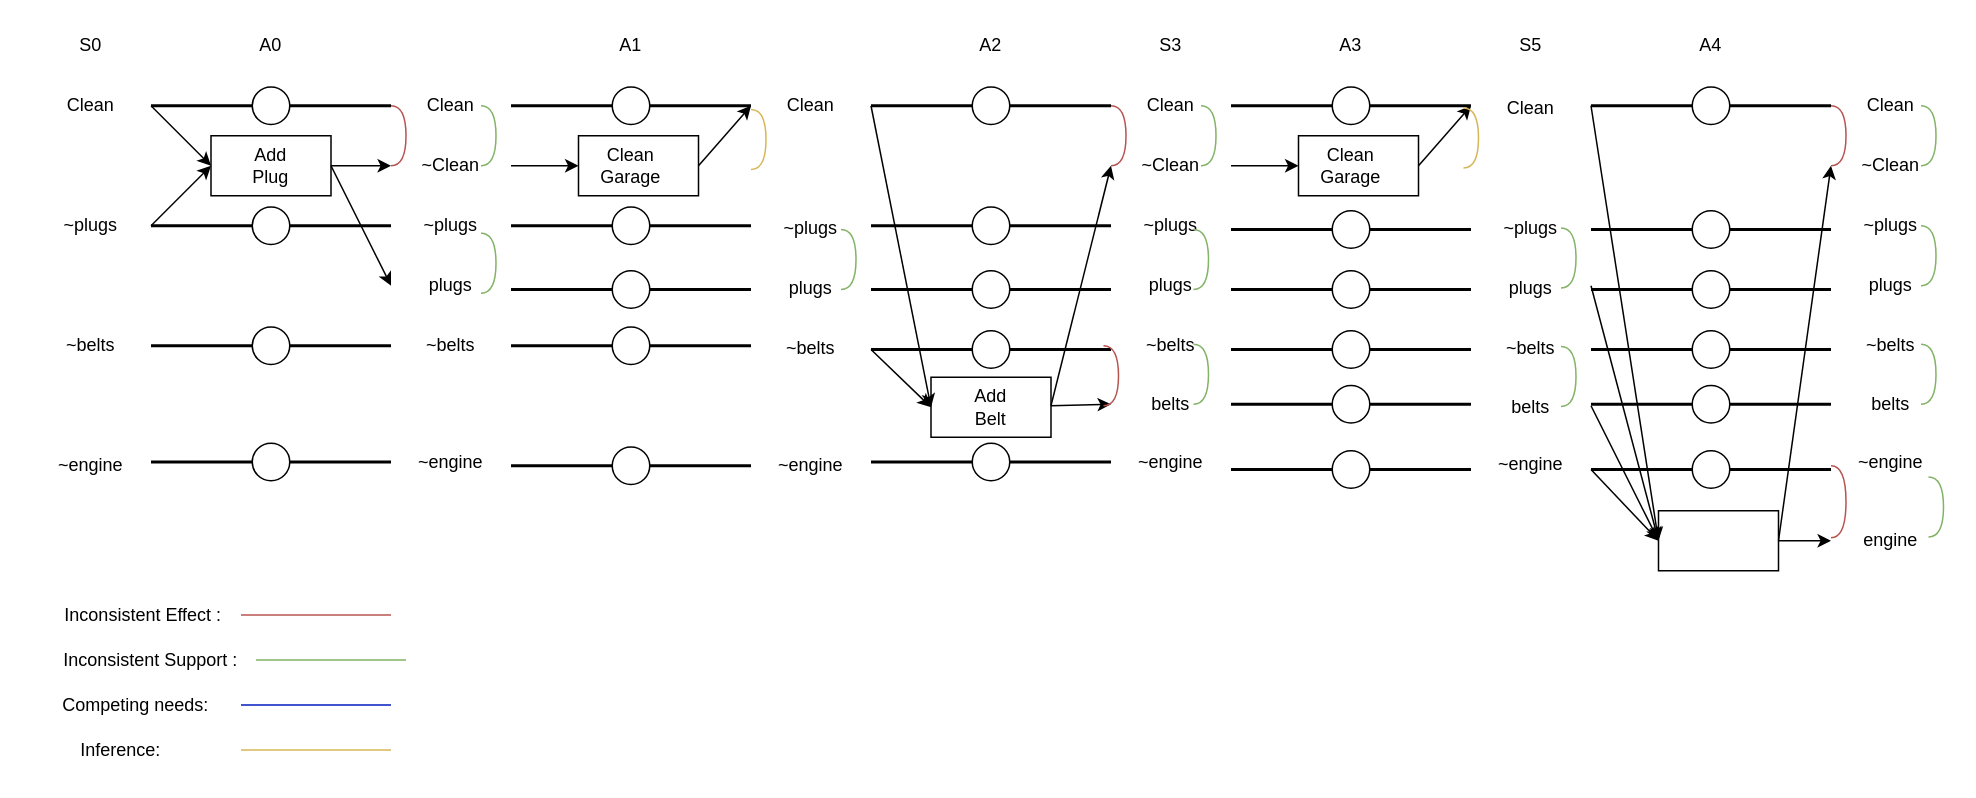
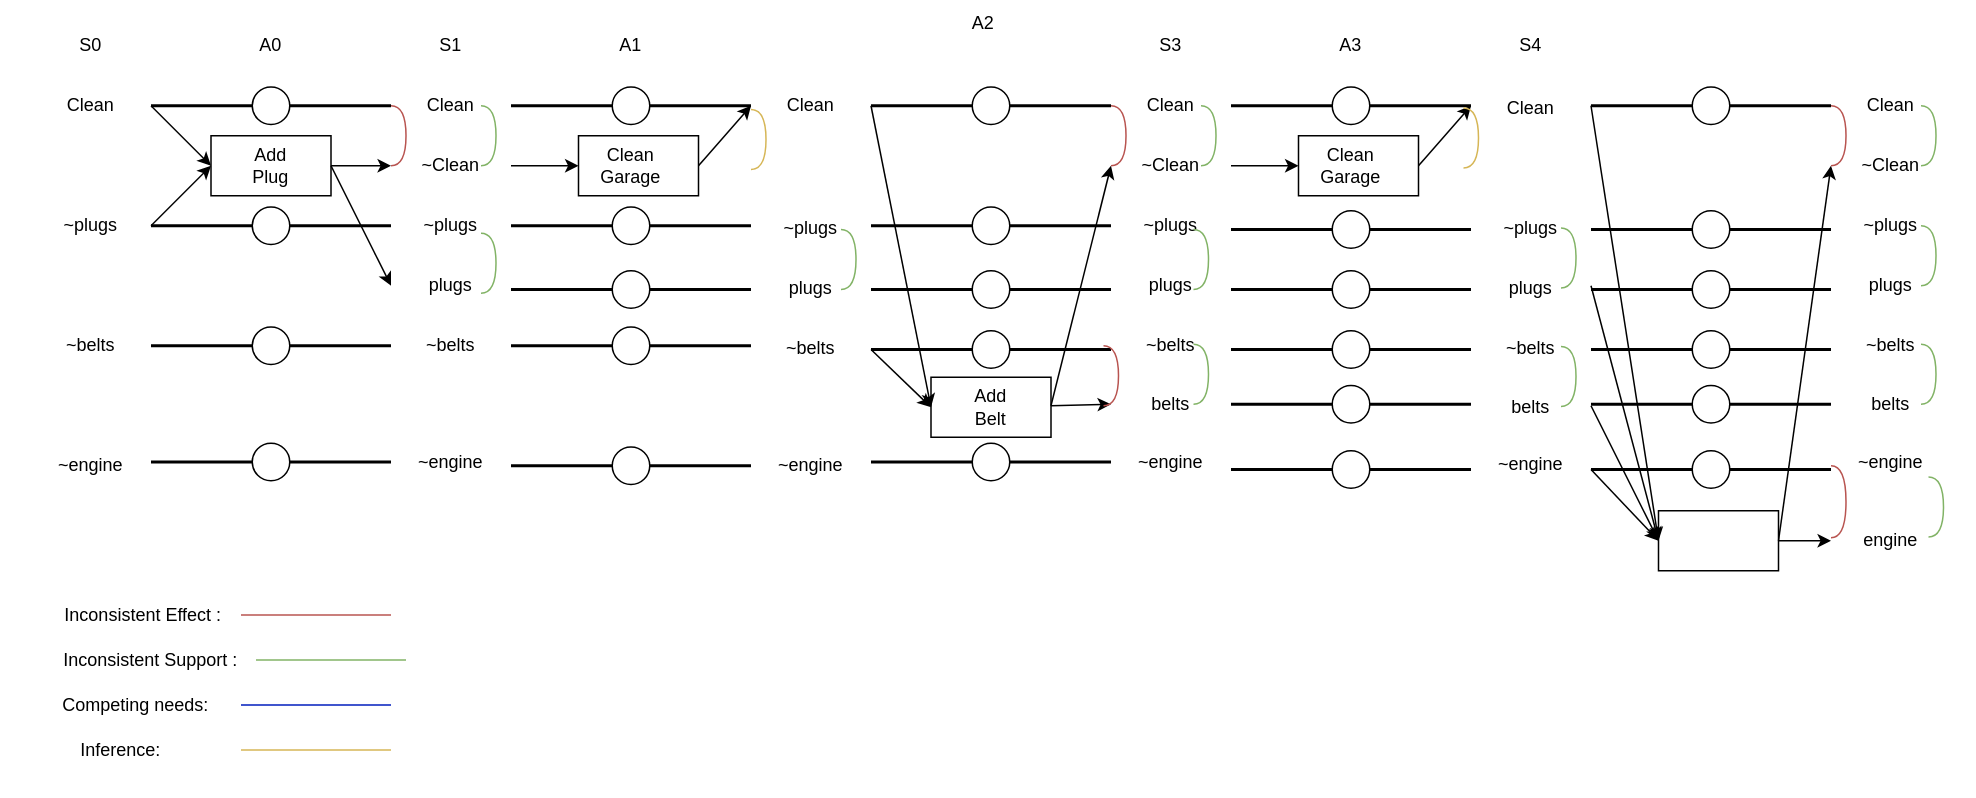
+ <mxCell id="4" value="S1" style="text;html=1;strokeColor=none;fillColor=none;align=center;verticalAlign=middle;whiteSpace=wrap;rounded=0;" vertex="1" parent="1"><mxGeometry x="280" y="20" width="40" height="20" as="geometry" /></mxCell>
- <mxCell id="58" value="A2" style="text;html=1;strokeColor=none;fillColor=none;align=center;verticalAlign=middle;whiteSpace=wrap;rounded=0;" vertex="1" parent="1"><mxGeometry x="640" y="20" width="40" height="20" as="geometry" /></mxCell>
+ <mxCell id="58" value="A2" style="text;html=1;strokeColor=none;fillColor=none;align=center;verticalAlign=middle;whiteSpace=wrap;rounded=0;" vertex="1" parent="1"><mxGeometry x="635" y="5" width="40" height="20" as="geometry" /></mxCell>
- <mxCell id="88" value="S5" style="text;html=1;strokeColor=none;fillColor=none;align=center;verticalAlign=middle;whiteSpace=wrap;rounded=0;" vertex="1" parent="1"><mxGeometry x="1000" y="20" width="40" height="20" as="geometry" /></mxCell>
+ <mxCell id="88" value="S4" style="text;html=1;strokeColor=none;fillColor=none;align=center;verticalAlign=middle;whiteSpace=wrap;rounded=0;" vertex="1" parent="1"><mxGeometry x="1000" y="20" width="40" height="20" as="geometry" /></mxCell>
- <mxCell id="117" value="A4" style="text;html=1;strokeColor=none;fillColor=none;align=center;verticalAlign=middle;whiteSpace=wrap;rounded=0;" vertex="1" parent="1"><mxGeometry x="1120" y="20" width="40" height="20" as="geometry" /></mxCell>
